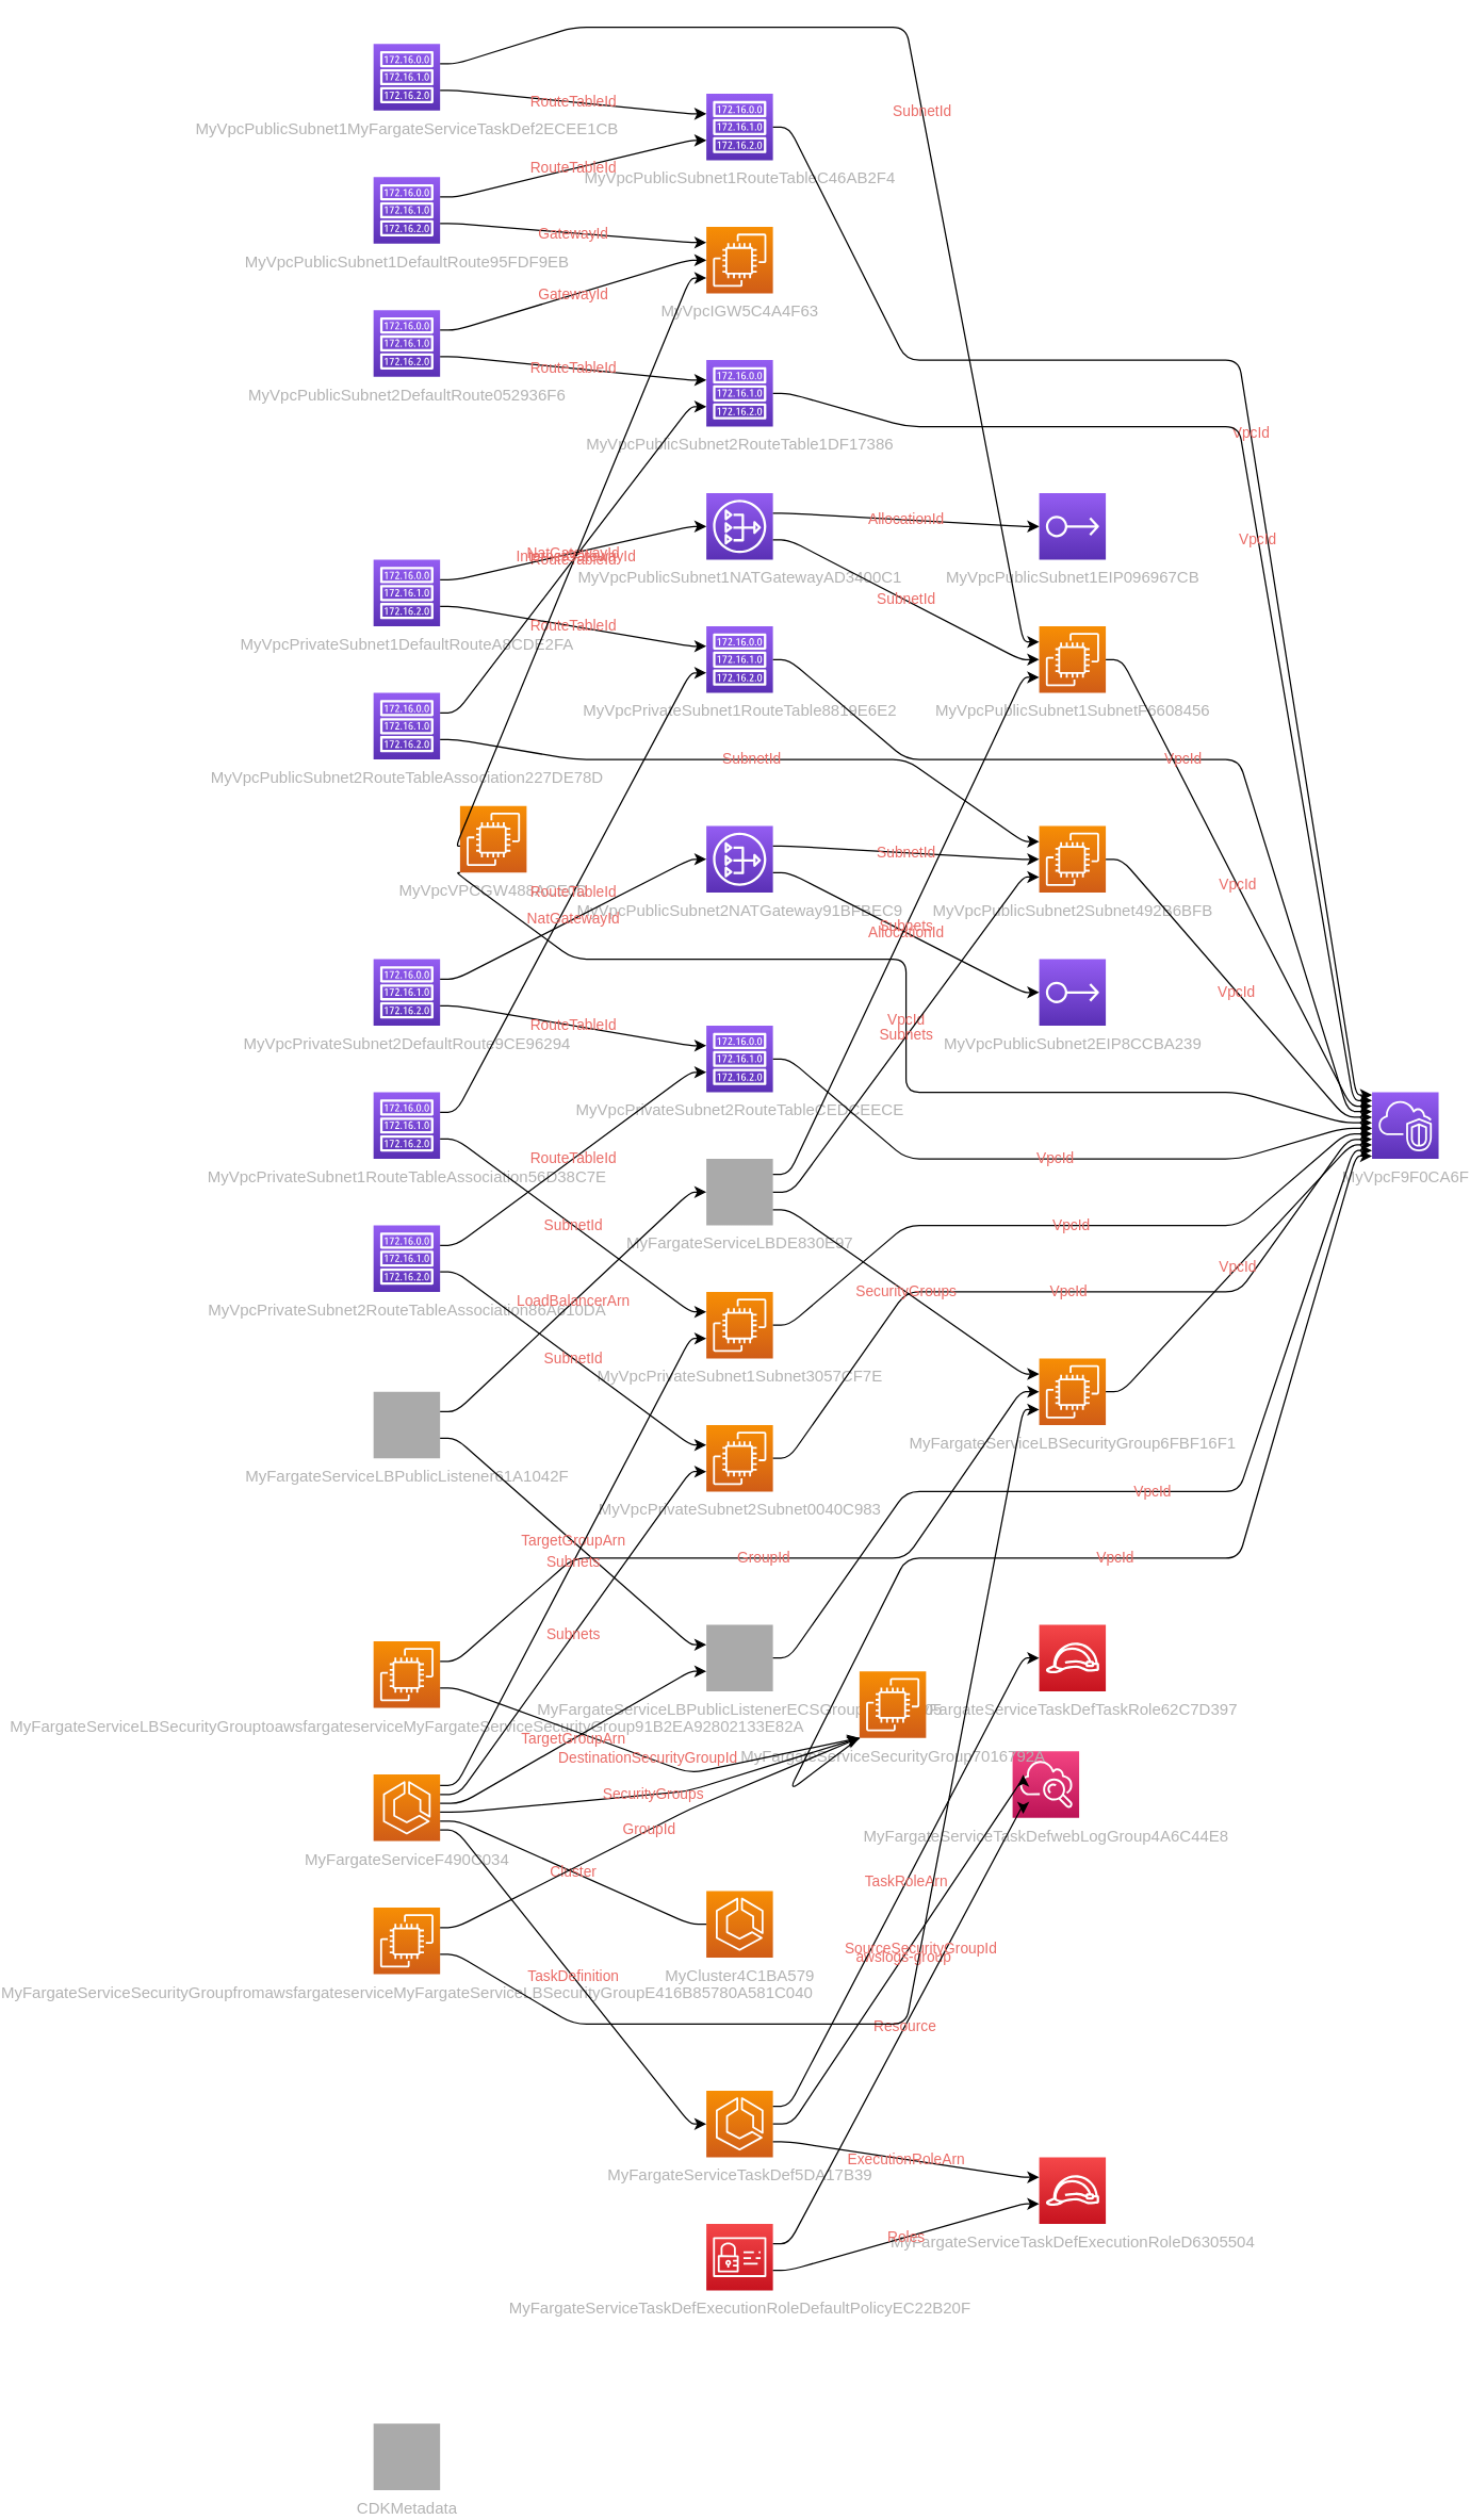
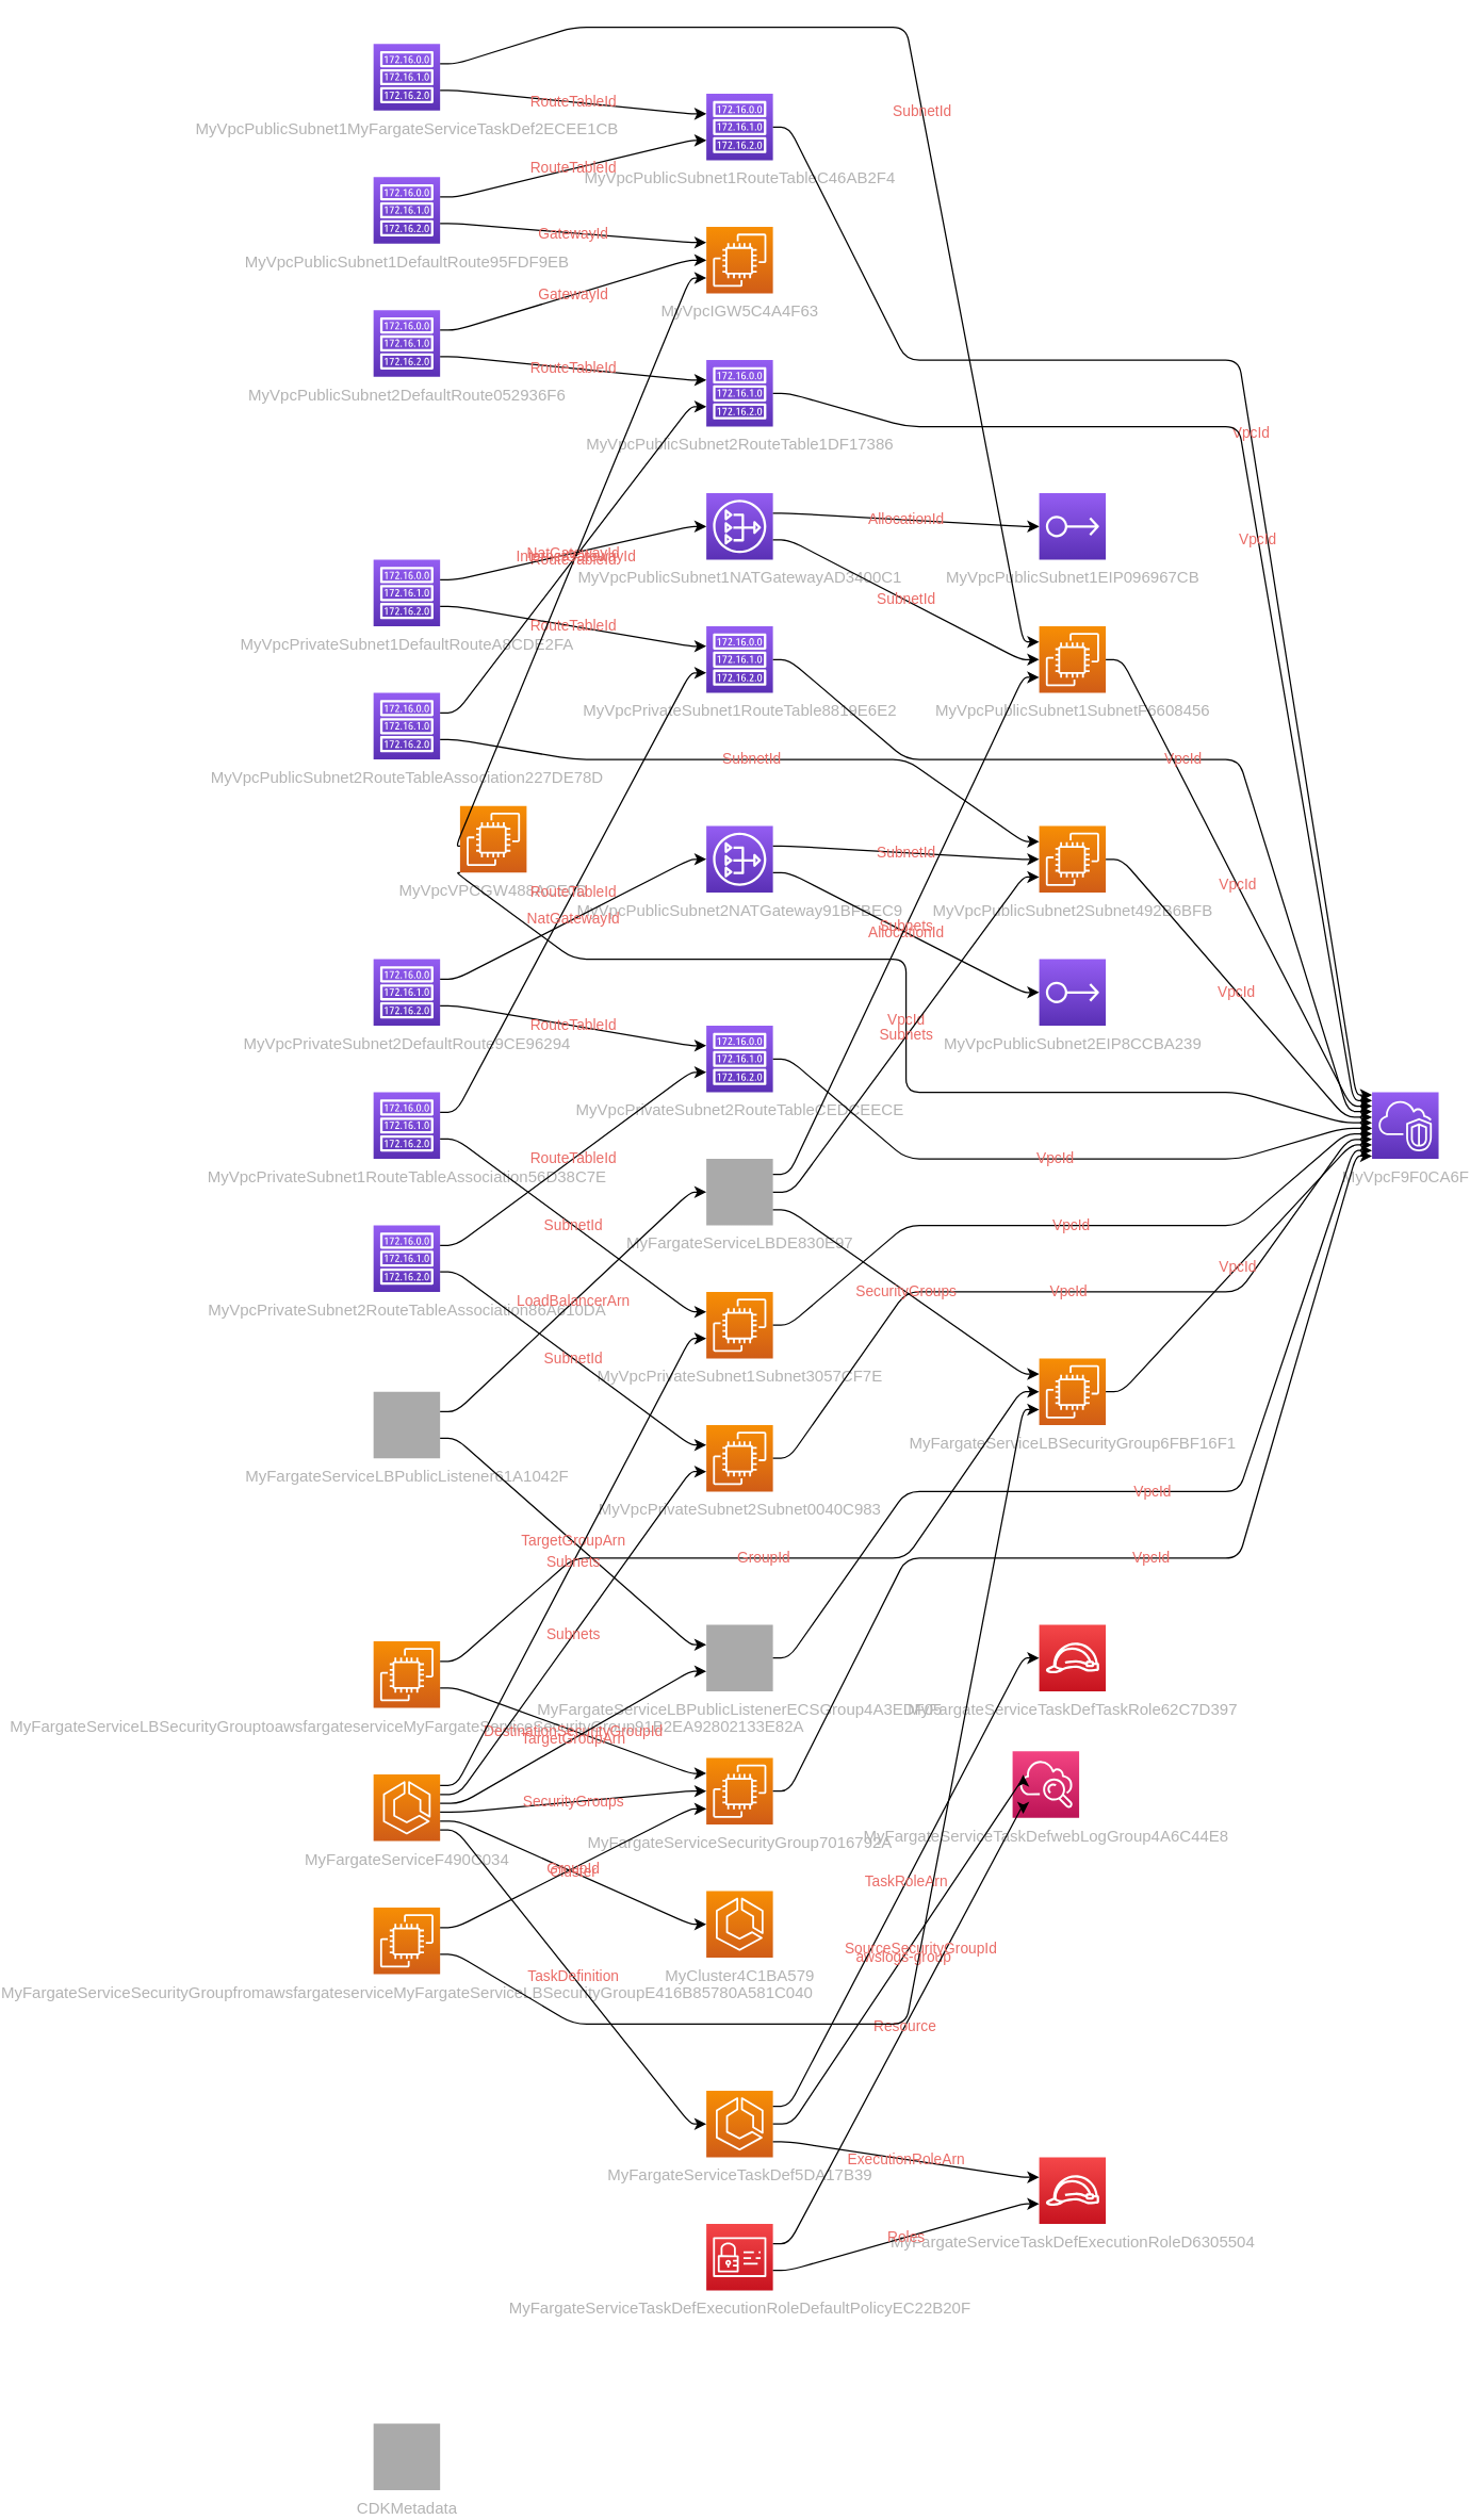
- <mxCell id="37" value="MyFargateServiceSecurityGroup7016792A" style="outlineConnect=0;fontColor=#B3B3B3;gradientColor=#F78E04;gradientDirection=north;fillColor=#D05C17;strokeColor=#ffffff;dashed=0;verticalLabelPosition=bottom;verticalAlign=top;align=center;html=1;fontSize=12;fontStyle=0;aspect=fixed;shape=mxgraph.aws4.resourceIcon;resIcon=mxgraph.aws4.ec2;" vertex="1" parent="1"><mxGeometry x="385" y="1255" width="50" height="50" as="geometry" /></mxCell>
+ <mxCell id="37" value="MyFargateServiceSecurityGroup7016792A" style="outlineConnect=0;fontColor=#B3B3B3;gradientColor=#F78E04;gradientDirection=north;fillColor=#D05C17;strokeColor=#ffffff;dashed=0;verticalLabelPosition=bottom;verticalAlign=top;align=center;html=1;fontSize=12;fontStyle=0;aspect=fixed;shape=mxgraph.aws4.resourceIcon;resIcon=mxgraph.aws4.ec2;" vertex="1" parent="1"><mxGeometry x="270" y="1320" width="50" height="50" as="geometry" /></mxCell>
- <mxCell id="84" value="Cluster" style="edgeStyle=orthogonalEdgeStyle;rounded=1;orthogonalLoop=1;jettySize=auto;html=1;labelBackgroundColor=none;fontColor=#EA6B66;noEdgeStyle=1;orthogonal=1;endArrow=none;" edge="1" parent="1" source="36" target="25"><mxGeometry relative="1" as="geometry"><Array as="points"><mxPoint x="84" y="1367.5" /><mxPoint x="258" y="1445" /></Array></mxGeometry></mxCell>
+ <mxCell id="84" value="Cluster" style="edgeStyle=orthogonalEdgeStyle;rounded=1;orthogonalLoop=1;jettySize=auto;html=1;labelBackgroundColor=none;fontColor=#EA6B66;noEdgeStyle=1;orthogonal=1;" edge="1" parent="1" source="36" target="25"><mxGeometry relative="1" as="geometry"><Array as="points"><mxPoint x="84" y="1367.5" /><mxPoint x="258" y="1445" /></Array></mxGeometry></mxCell>
